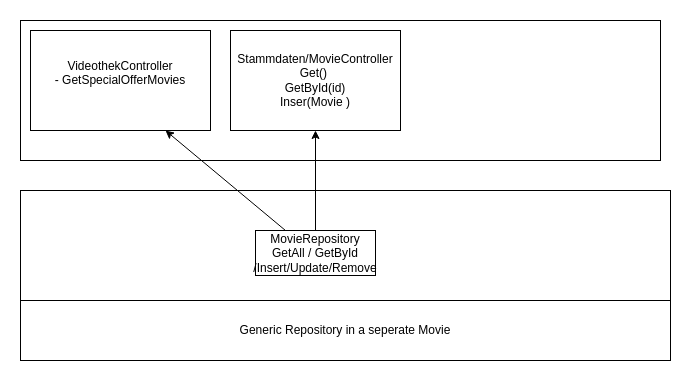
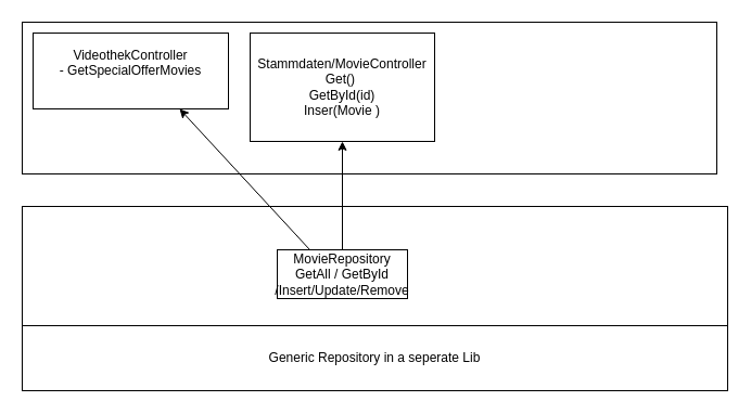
- <mxCell id="3" value="VideothekController&lt;br&gt;- GetSpecialOfferMovies&lt;br&gt;&lt;br&gt;" style="rounded=0;whiteSpace=wrap;html=1;" vertex="1" parent="1"><mxGeometry x="30" y="30" width="180" height="100" as="geometry" /></mxCell>
+ <mxCell id="3" value="VideothekController&lt;br&gt;- GetSpecialOfferMovies&lt;br&gt;&lt;br&gt;" style="rounded=0;whiteSpace=wrap;html=1;" vertex="1" parent="1"><mxGeometry x="30" y="30" width="180" height="70" as="geometry" /></mxCell>
- <mxCell id="8" value="Generic Repository in a seperate Movie" style="rounded=0;whiteSpace=wrap;html=1;" vertex="1" parent="1"><mxGeometry x="20" y="300" width="650" height="60" as="geometry" /></mxCell>
+ <mxCell id="8" value="Generic Repository in a seperate Lib" style="rounded=0;whiteSpace=wrap;html=1;" vertex="1" parent="1"><mxGeometry x="20" y="300" width="650" height="60" as="geometry" /></mxCell>
